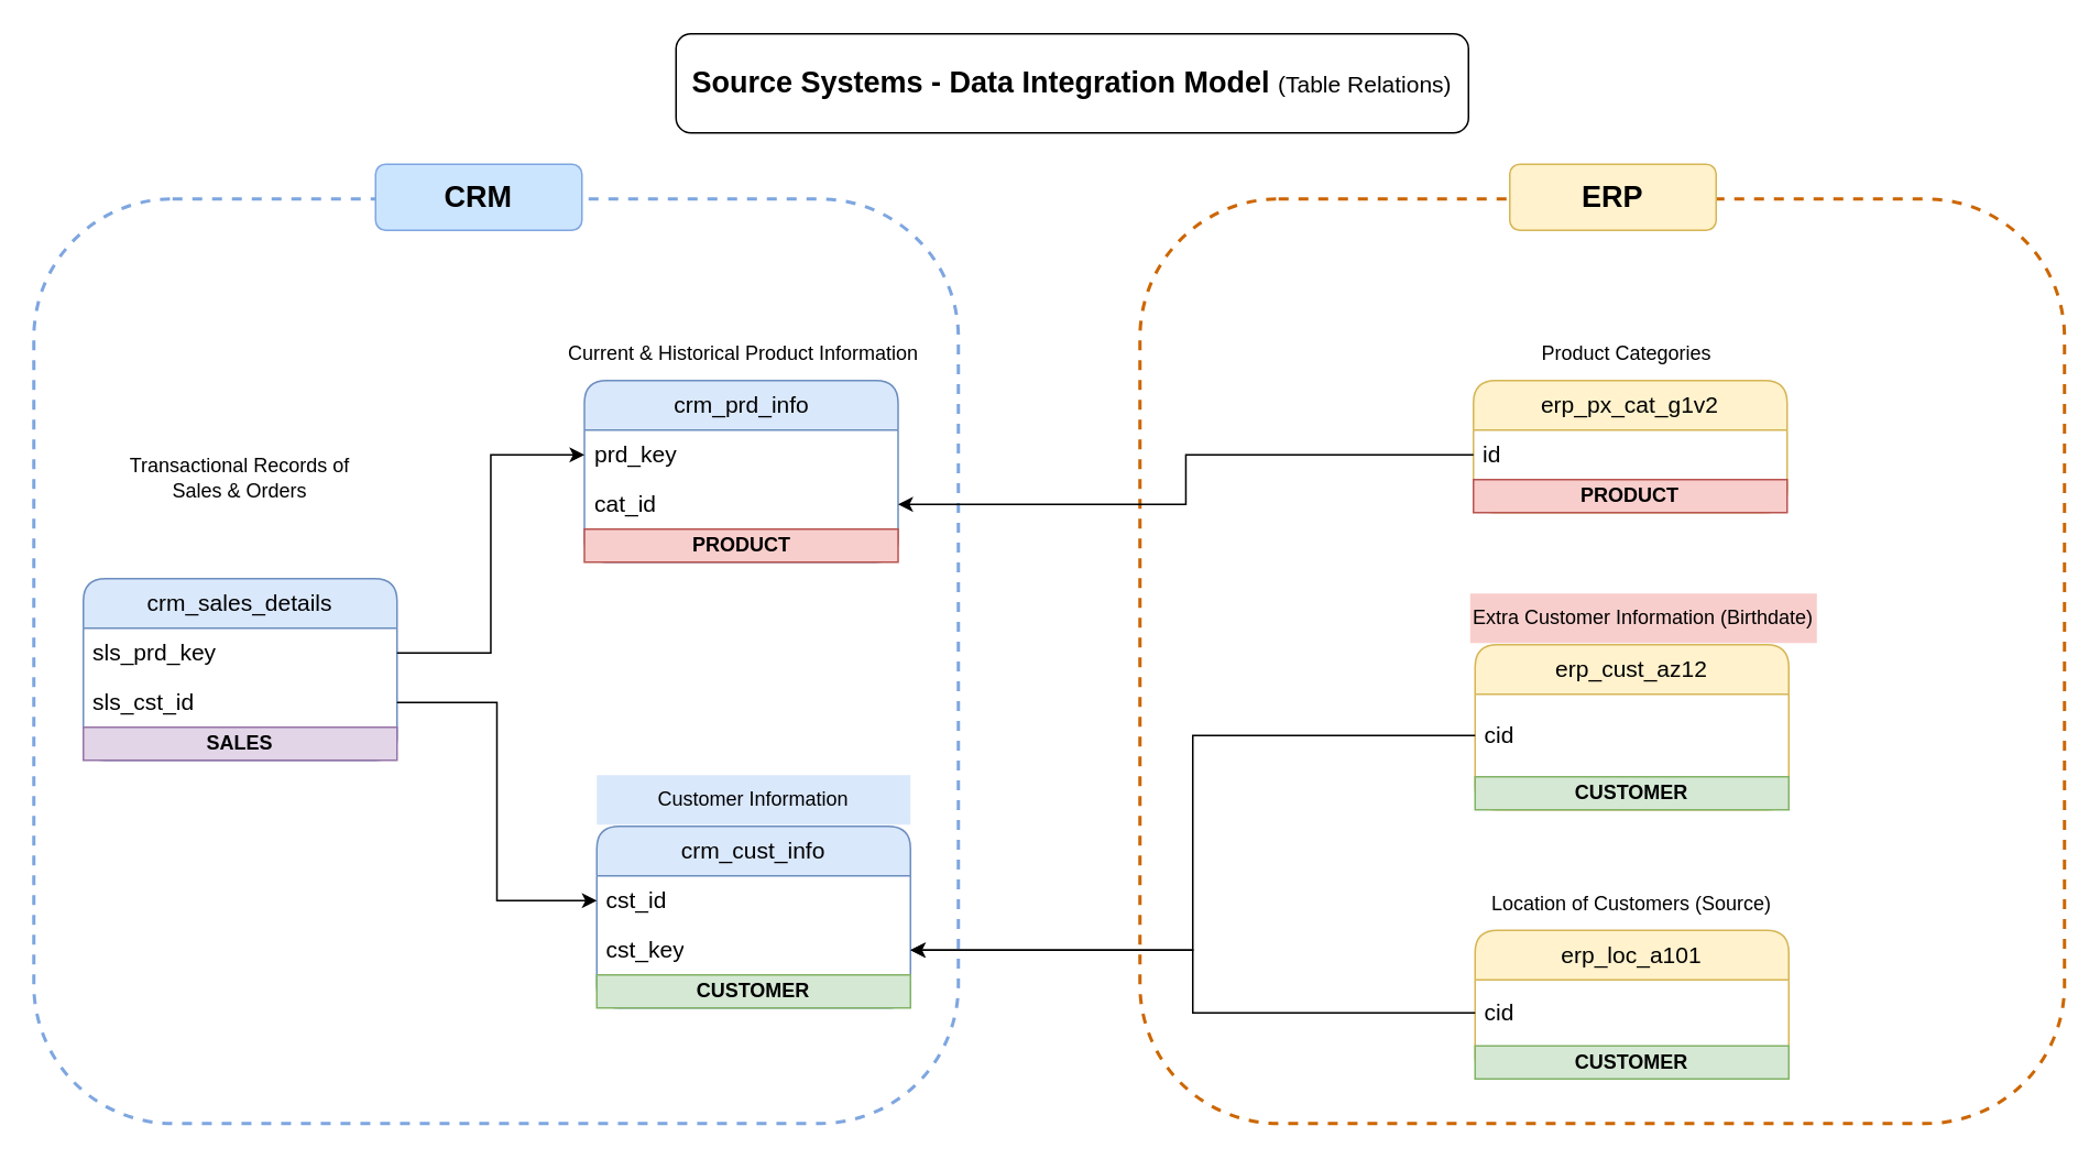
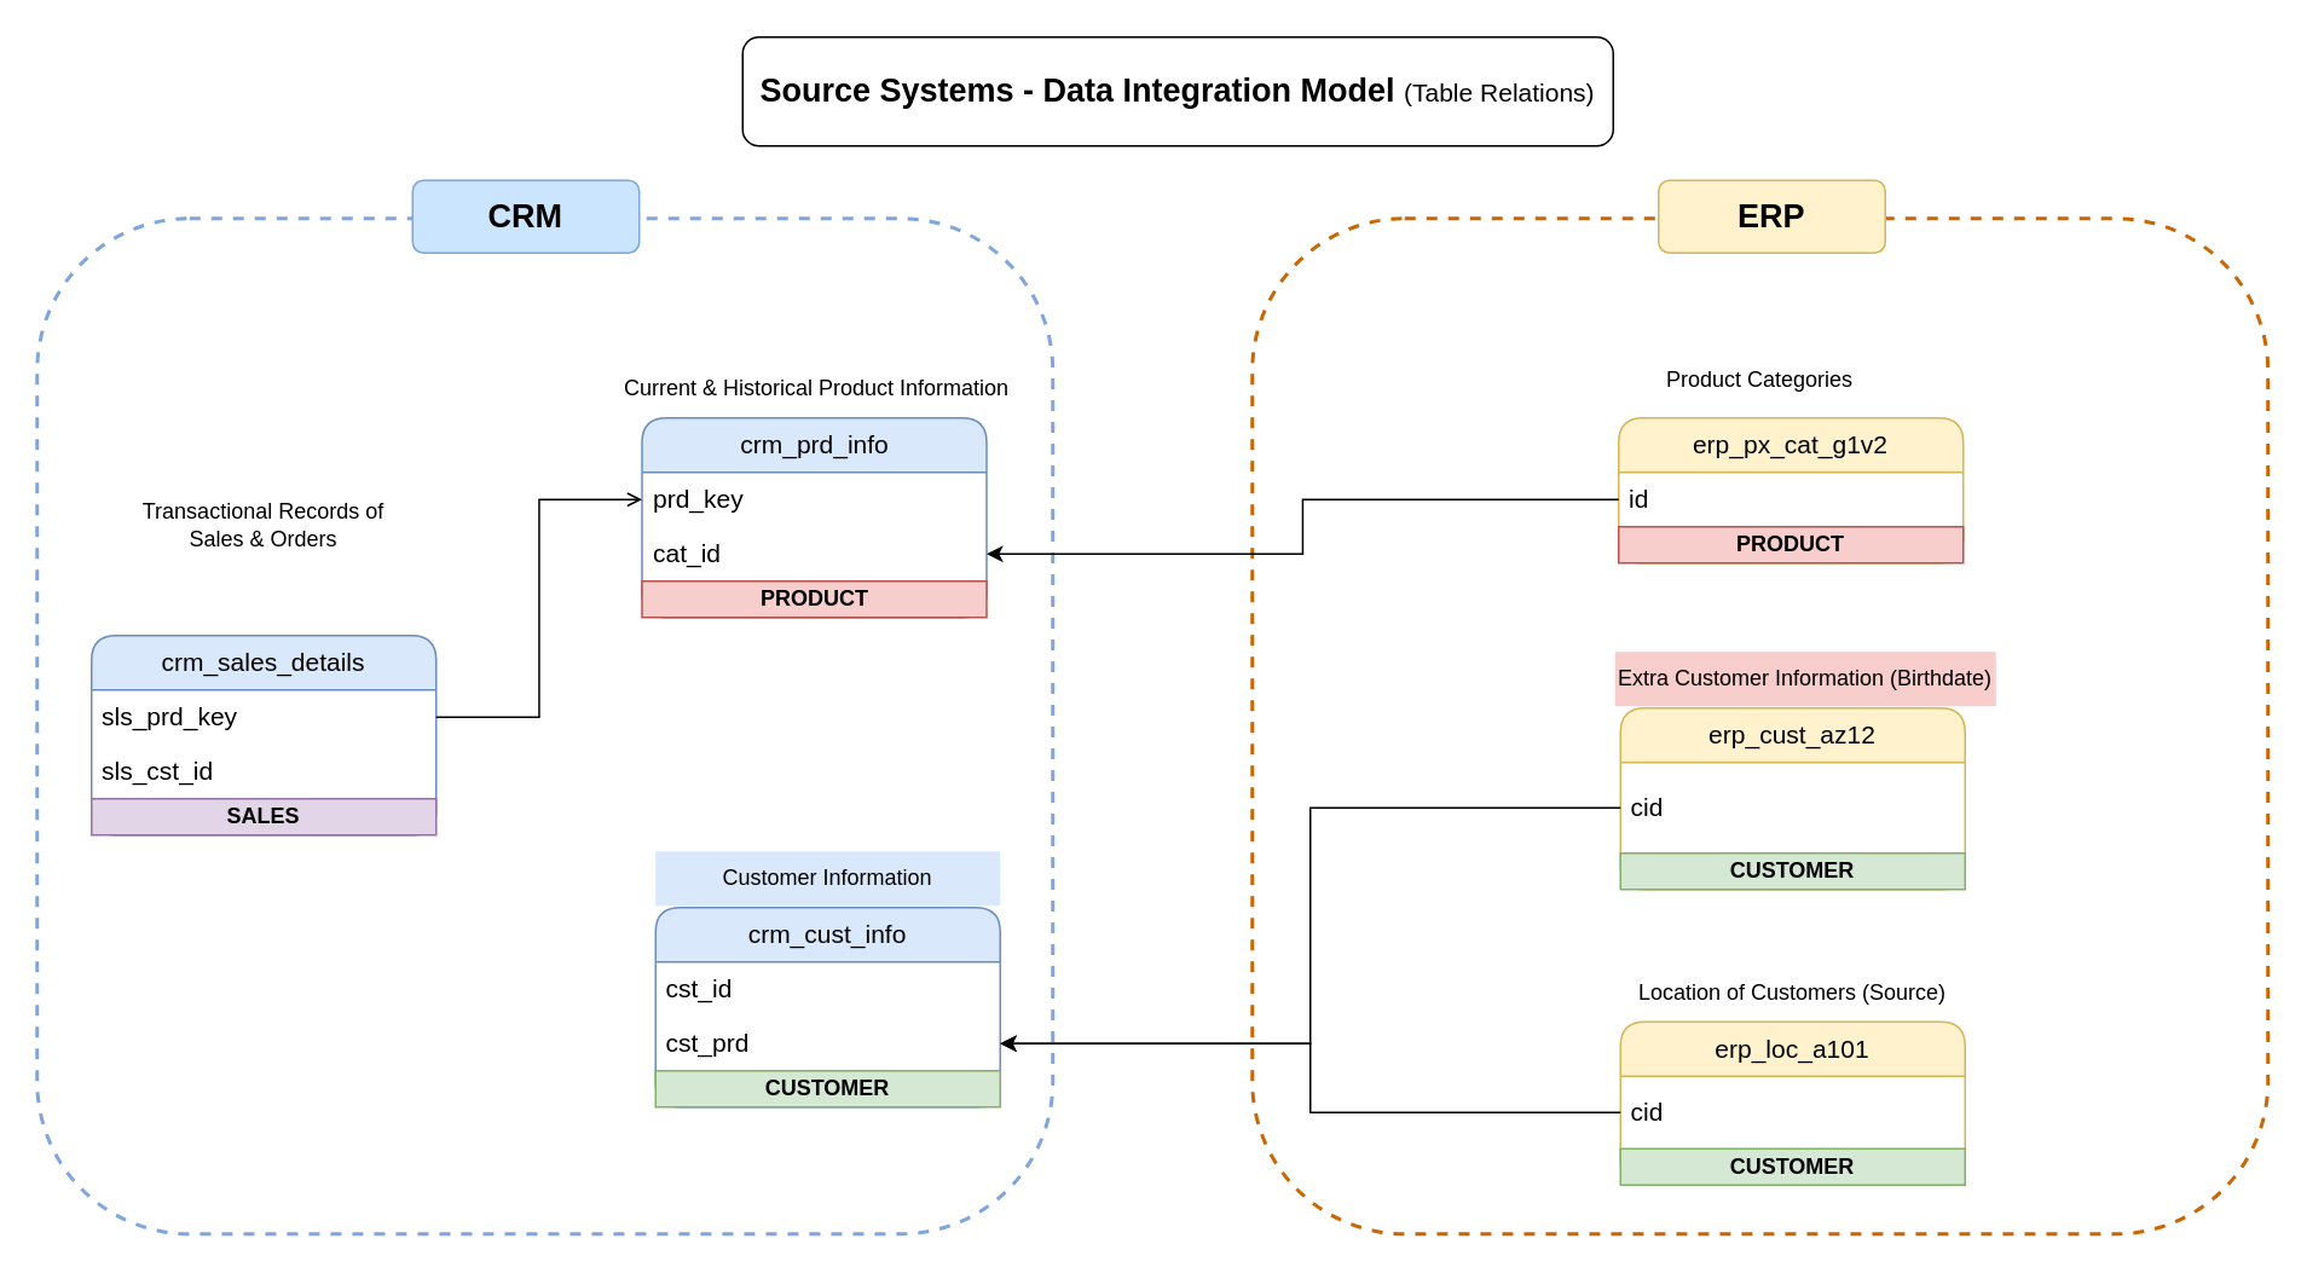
- <mxCell id="35" value="Product Categories" style="rounded=0;whiteSpace=wrap;html=1;strokeColor=none;" parent="1" vertex="1"><mxGeometry x="919" y="199" width="132" height="30" as="geometry" /></mxCell>
+ <mxCell id="35" value="Product Categories" style="rounded=0;whiteSpace=wrap;html=1;strokeColor=none;" parent="1" vertex="1"><mxGeometry x="904" y="194" width="132" height="30" as="geometry" /></mxCell>
- <mxCell id="19" style="edgeStyle=orthogonalEdgeStyle;rounded=0;orthogonalLoop=1;jettySize=auto;html=1;entryX=0;entryY=0.5;entryDx=0;entryDy=0;" parent="1" source="5" target="15" edge="1"><mxGeometry relative="1" as="geometry" /></mxCell>
+ <mxCell id="19" style="edgeStyle=orthogonalEdgeStyle;rounded=0;orthogonalLoop=1;jettySize=auto;html=1;entryX=0;entryY=0.5;entryDx=0;entryDy=0;endArrow=open;" parent="1" source="5" target="15" edge="1"><mxGeometry relative="1" as="geometry" /></mxCell>
- <mxCell id="20" style="edgeStyle=orthogonalEdgeStyle;rounded=0;orthogonalLoop=1;jettySize=auto;html=1;entryX=0;entryY=0.5;entryDx=0;entryDy=0;" parent="1" source="6" target="10" edge="1"><mxGeometry relative="1" as="geometry" /></mxCell>
- <mxCell id="11" value="cst_key" style="text;strokeColor=none;fillColor=none;align=left;verticalAlign=middle;spacingLeft=4;spacingRight=4;overflow=hidden;points=[[0,0.5],[1,0.5]];portConstraint=eastwest;rotatable=0;whiteSpace=wrap;html=1;fontSize=14;" parent="9" vertex="1"><mxGeometry y="60" width="190" height="30" as="geometry" /></mxCell>
+ <mxCell id="11" value="cst_prd" style="text;strokeColor=none;fillColor=none;align=left;verticalAlign=middle;spacingLeft=4;spacingRight=4;overflow=hidden;points=[[0,0.5],[1,0.5]];portConstraint=eastwest;rotatable=0;whiteSpace=wrap;html=1;fontSize=14;" parent="9" vertex="1"><mxGeometry y="60" width="190" height="30" as="geometry" /></mxCell>
